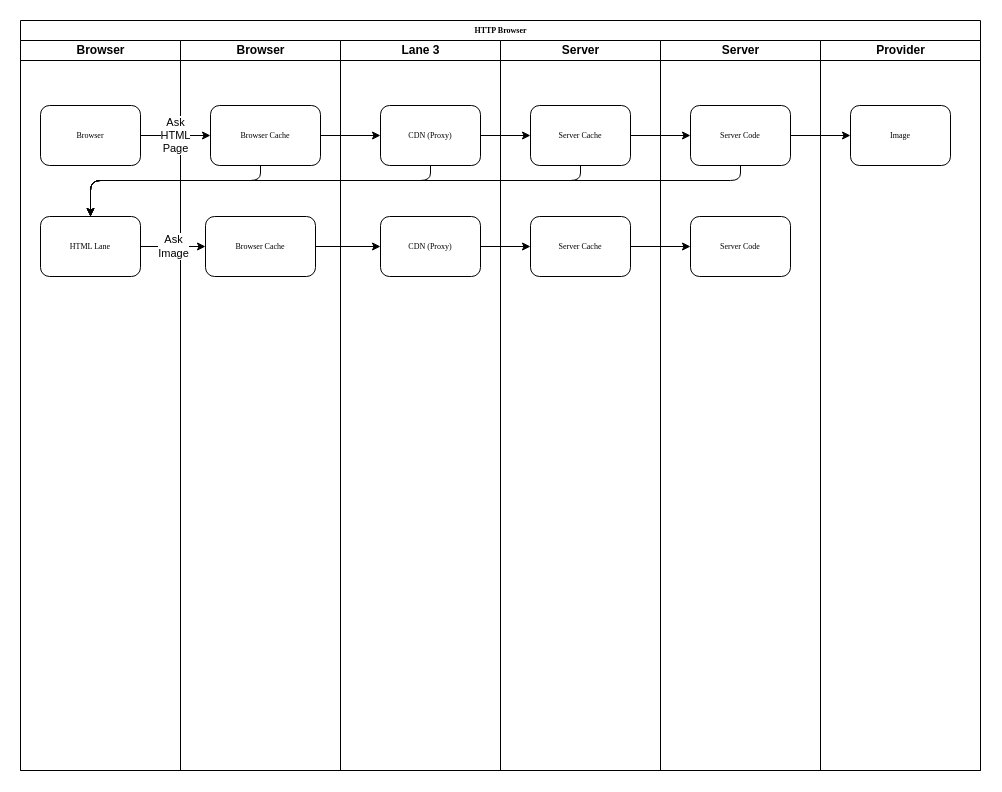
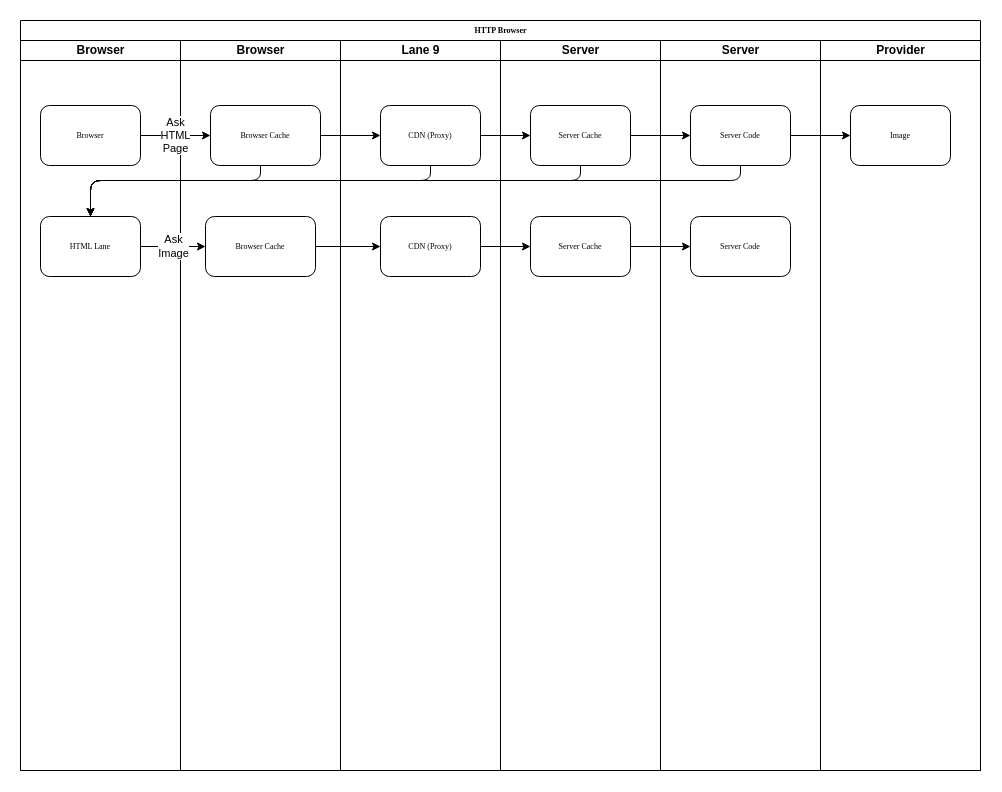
- <mxCell id="10" value="Lane 3" style="swimlane;html=1;startSize=20;" parent="2" vertex="1"><mxGeometry x="320" y="20" width="160" height="730" as="geometry" /></mxCell>
+ <mxCell id="10" value="Lane 9" style="swimlane;html=1;startSize=20;" parent="2" vertex="1"><mxGeometry x="320" y="20" width="160" height="730" as="geometry" /></mxCell>
